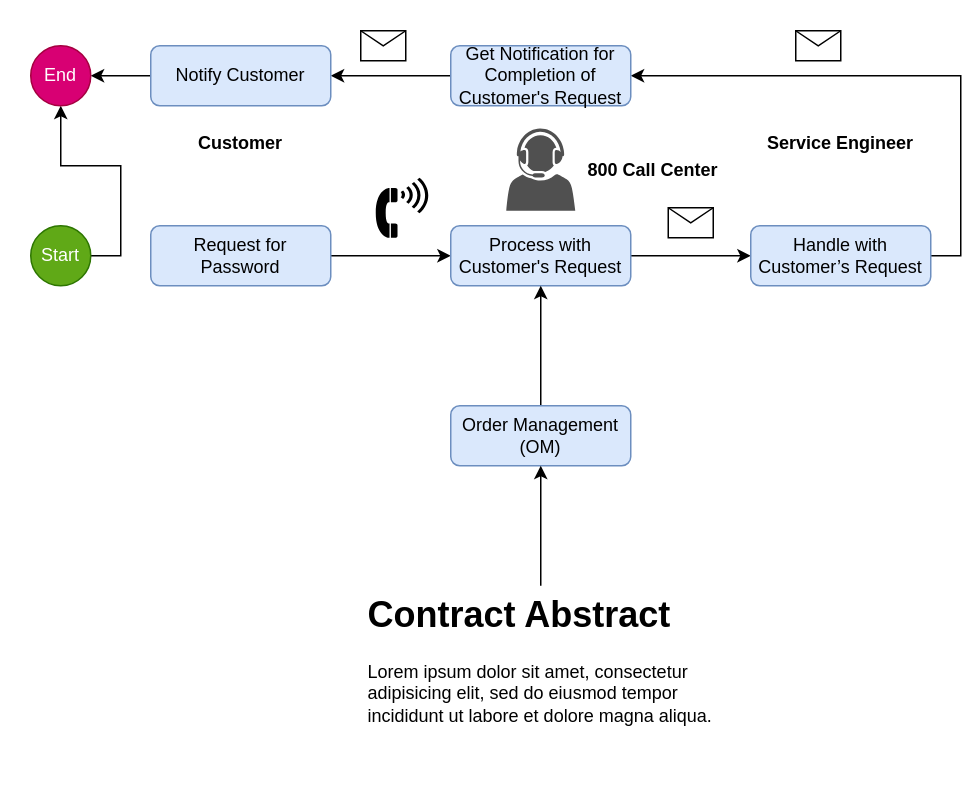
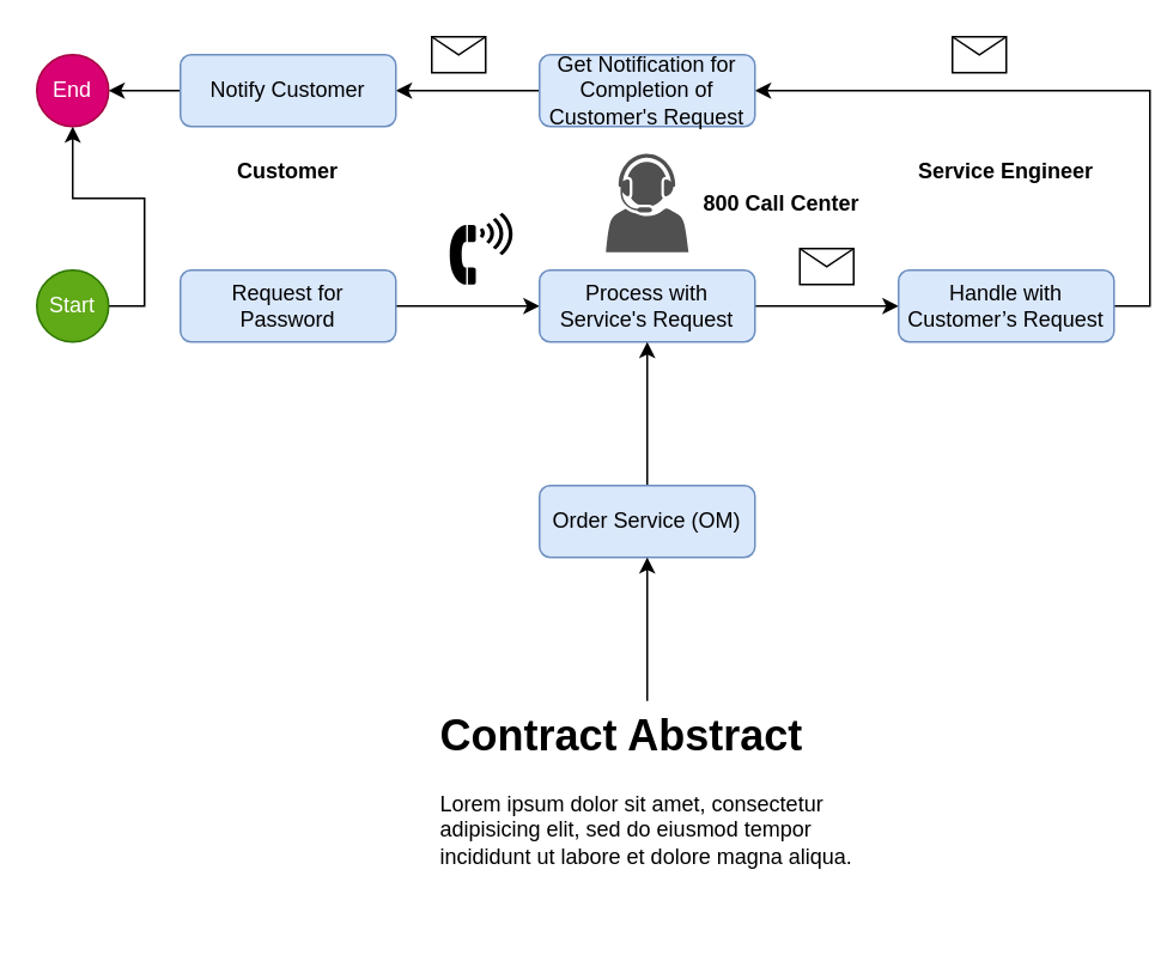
- <mxCell id="9" value="Process with Customer's Request" style="rounded=1;whiteSpace=wrap;html=1;fillColor=#dae8fc;strokeColor=#6c8ebf;" vertex="1" parent="1"><mxGeometry x="300" y="150" width="120" height="40" as="geometry" /></mxCell>
+ <mxCell id="9" value="Process with Service's Request" style="rounded=1;whiteSpace=wrap;html=1;fillColor=#dae8fc;strokeColor=#6c8ebf;" vertex="1" parent="1"><mxGeometry x="300" y="150" width="120" height="40" as="geometry" /></mxCell>
- <mxCell id="12" value="Order Management (OM)" style="rounded=1;whiteSpace=wrap;html=1;fillColor=#dae8fc;strokeColor=#6c8ebf;" vertex="1" parent="1"><mxGeometry x="300" y="270" width="120" height="40" as="geometry" /></mxCell>
+ <mxCell id="12" value="Order Service (OM)" style="rounded=1;whiteSpace=wrap;html=1;fillColor=#dae8fc;strokeColor=#6c8ebf;" vertex="1" parent="1"><mxGeometry x="300" y="270" width="120" height="40" as="geometry" /></mxCell>
